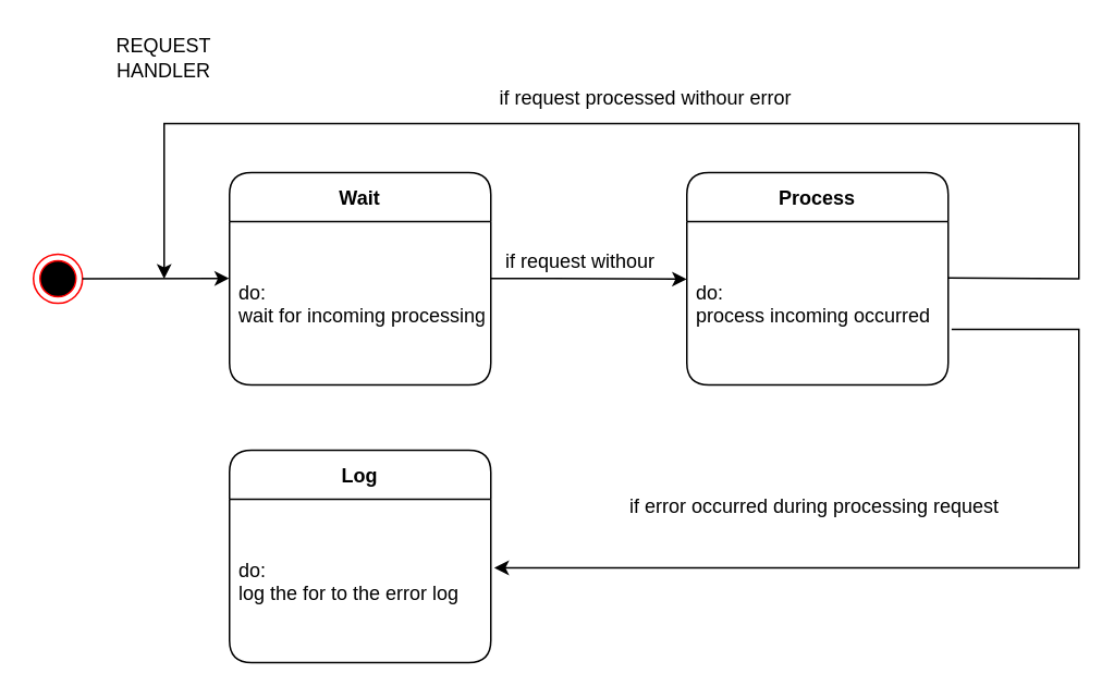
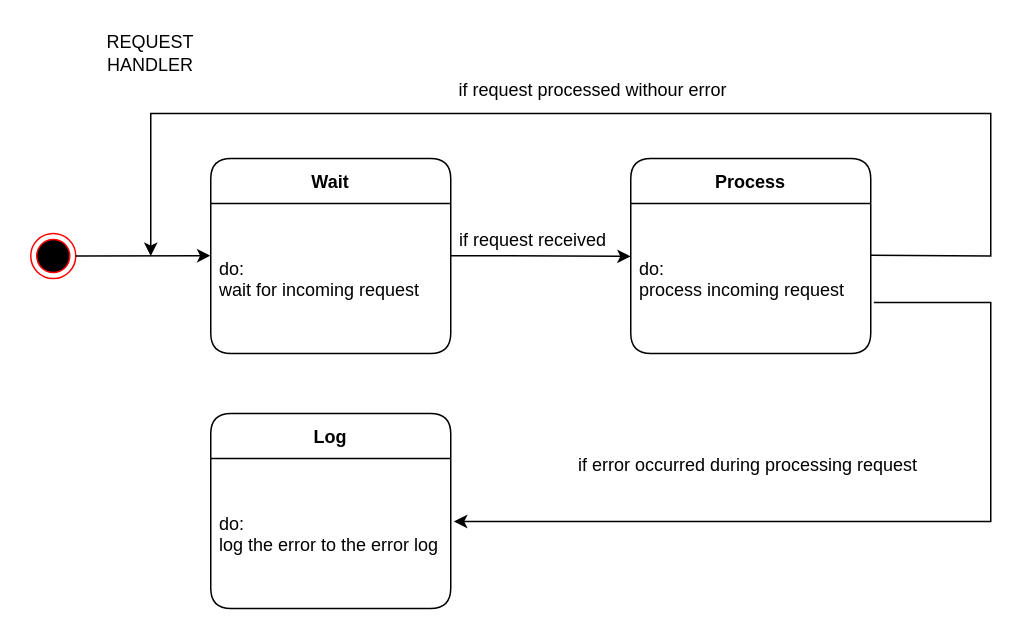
- <mxCell id="11" value="if request withour" style="text;html=1;strokeColor=none;fillColor=none;align=center;verticalAlign=middle;whiteSpace=wrap;rounded=0;" parent="1" vertex="1"><mxGeometry x="290" y="145" width="130" height="30" as="geometry" /></mxCell>
+ <mxCell id="11" value="if request received" style="text;html=1;strokeColor=none;fillColor=none;align=center;verticalAlign=middle;whiteSpace=wrap;rounded=0;" parent="1" vertex="1"><mxGeometry x="290" y="145" width="130" height="30" as="geometry" /></mxCell>
- <mxCell id="4" value="do: &#10;wait for incoming processing " style="text;strokeColor=none;fillColor=none;align=left;verticalAlign=middle;spacingLeft=4;spacingRight=4;overflow=hidden;points=[[0,0.5],[1,0.5]];portConstraint=eastwest;rotatable=0;" parent="3" vertex="1"><mxGeometry y="30" width="160" height="100" as="geometry" /></mxCell>
+ <mxCell id="4" value="do: &#10;wait for incoming request " style="text;strokeColor=none;fillColor=none;align=left;verticalAlign=middle;spacingLeft=4;spacingRight=4;overflow=hidden;points=[[0,0.5],[1,0.5]];portConstraint=eastwest;rotatable=0;" parent="3" vertex="1"><mxGeometry y="30" width="160" height="100" as="geometry" /></mxCell>
- <mxCell id="9" value="do: &#10;process incoming occurred " style="text;strokeColor=none;fillColor=none;align=left;verticalAlign=middle;spacingLeft=4;spacingRight=4;overflow=hidden;points=[[0,0.5],[1,0.5]];portConstraint=eastwest;rotatable=0;" parent="8" vertex="1"><mxGeometry y="30" width="160" height="100" as="geometry" /></mxCell>
+ <mxCell id="9" value="do: &#10;process incoming request " style="text;strokeColor=none;fillColor=none;align=left;verticalAlign=middle;spacingLeft=4;spacingRight=4;overflow=hidden;points=[[0,0.5],[1,0.5]];portConstraint=eastwest;rotatable=0;" parent="8" vertex="1"><mxGeometry y="30" width="160" height="100" as="geometry" /></mxCell>
- <mxCell id="14" value="do: &#10;log the for to the error log" style="text;strokeColor=none;fillColor=none;align=left;verticalAlign=middle;spacingLeft=4;spacingRight=4;overflow=hidden;points=[[0,0.5],[1,0.5]];portConstraint=eastwest;rotatable=0;" parent="13" vertex="1"><mxGeometry y="30" width="160" height="100" as="geometry" /></mxCell>
+ <mxCell id="14" value="do: &#10;log the error to the error log" style="text;strokeColor=none;fillColor=none;align=left;verticalAlign=middle;spacingLeft=4;spacingRight=4;overflow=hidden;points=[[0,0.5],[1,0.5]];portConstraint=eastwest;rotatable=0;" parent="13" vertex="1"><mxGeometry y="30" width="160" height="100" as="geometry" /></mxCell>
